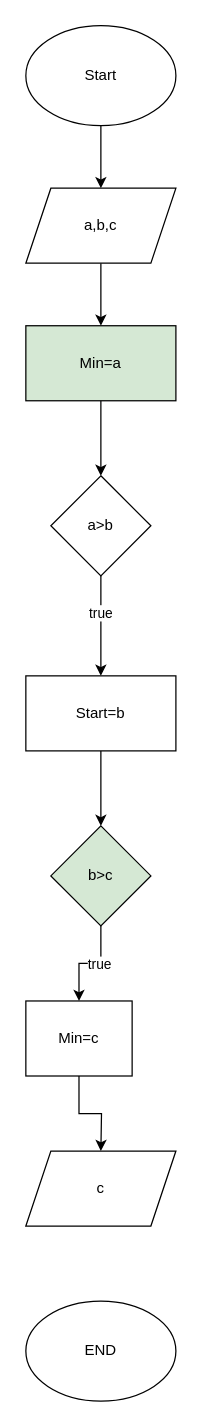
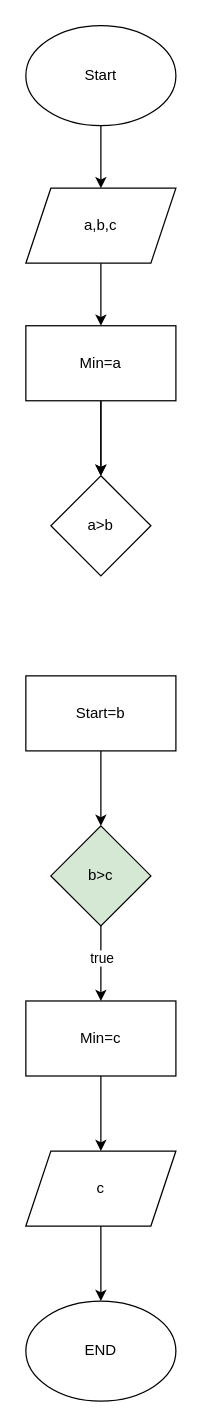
- <mxCell id="8" value="Min=a" style="rounded=0;whiteSpace=wrap;html=1;fillColor=#d5e8d4;" vertex="1" parent="1"><mxGeometry x="20" y="260" width="120" height="60" as="geometry" /></mxCell>
+ <mxCell id="8" value="Min=a" style="rounded=0;whiteSpace=wrap;html=1;" vertex="1" parent="1"><mxGeometry x="20" y="260" width="120" height="60" as="geometry" /></mxCell>
+ <mxCell id="7" value="" style="edgeStyle=orthogonalEdgeStyle;rounded=0;orthogonalLoop=1;jettySize=auto;html=1;" edge="1" parent="1" source="8" target="11"><mxGeometry relative="1" as="geometry" /></mxCell>
- <mxCell id="9" style="edgeStyle=orthogonalEdgeStyle;rounded=0;orthogonalLoop=1;jettySize=auto;html=1;exitX=0.5;exitY=1;exitDx=0;exitDy=0;entryX=0.5;entryY=0;entryDx=0;entryDy=0;" edge="1" parent="1" source="11" target="13"><mxGeometry relative="1" as="geometry" /></mxCell>
- <mxCell id="10" value="true" style="edgeLabel;html=1;align=center;verticalAlign=middle;resizable=0;points=[];" vertex="1" connectable="0" parent="9"><mxGeometry x="-0.275" y="-1" relative="1" as="geometry"><mxPoint as="offset" /></mxGeometry></mxCell>
- <mxCell id="18" value="Min=c" style="rounded=0;whiteSpace=wrap;html=1;" vertex="1" parent="1"><mxGeometry x="20" y="800" width="85" height="60" as="geometry" /></mxCell>
+ <mxCell id="18" value="Min=c" style="rounded=0;whiteSpace=wrap;html=1;" vertex="1" parent="1"><mxGeometry x="20" y="800" width="120" height="60" as="geometry" /></mxCell>
+ <mxCell id="19" style="edgeStyle=orthogonalEdgeStyle;rounded=0;orthogonalLoop=1;jettySize=auto;html=1;exitX=0.5;exitY=1;exitDx=0;exitDy=0;" edge="1" parent="1" source="20" target="21"><mxGeometry relative="1" as="geometry"><mxPoint x="80" y="1040" as="targetPoint" /></mxGeometry></mxCell>
